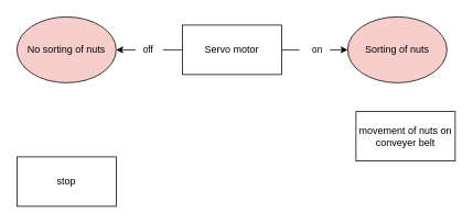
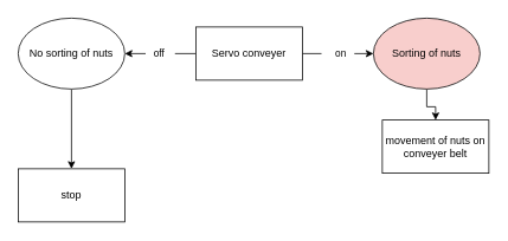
- <mxCell id="8" value="No sorting of nuts" style="ellipse;whiteSpace=wrap;html=1;fillColor=#f8cecc;" parent="1" vertex="1"><mxGeometry x="20" y="20" width="120" height="80" as="geometry" /></mxCell>
+ <mxCell id="8" value="No sorting of nuts" style="ellipse;whiteSpace=wrap;html=1;" parent="1" vertex="1"><mxGeometry x="20" y="20" width="120" height="80" as="geometry" /></mxCell>
- <mxCell id="4" value="Servo motor" style="whiteSpace=wrap;html=1;" parent="1" vertex="1"><mxGeometry x="220" y="30" width="120" height="60" as="geometry" /></mxCell>
+ <mxCell id="4" value="Servo conveyer" style="whiteSpace=wrap;html=1;" parent="1" vertex="1"><mxGeometry x="220" y="30" width="120" height="60" as="geometry" /></mxCell>
+ <mxCell id="5" value="" style="edgeStyle=orthogonalEdgeStyle;rounded=0;orthogonalLoop=1;jettySize=auto;html=1;" parent="1" source="6" target="9" edge="1"><mxGeometry relative="1" as="geometry" /></mxCell>
+ <mxCell id="7" value="" style="edgeStyle=orthogonalEdgeStyle;rounded=0;orthogonalLoop=1;jettySize=auto;html=1;" parent="1" source="8" target="10" edge="1"><mxGeometry relative="1" as="geometry" /></mxCell>
